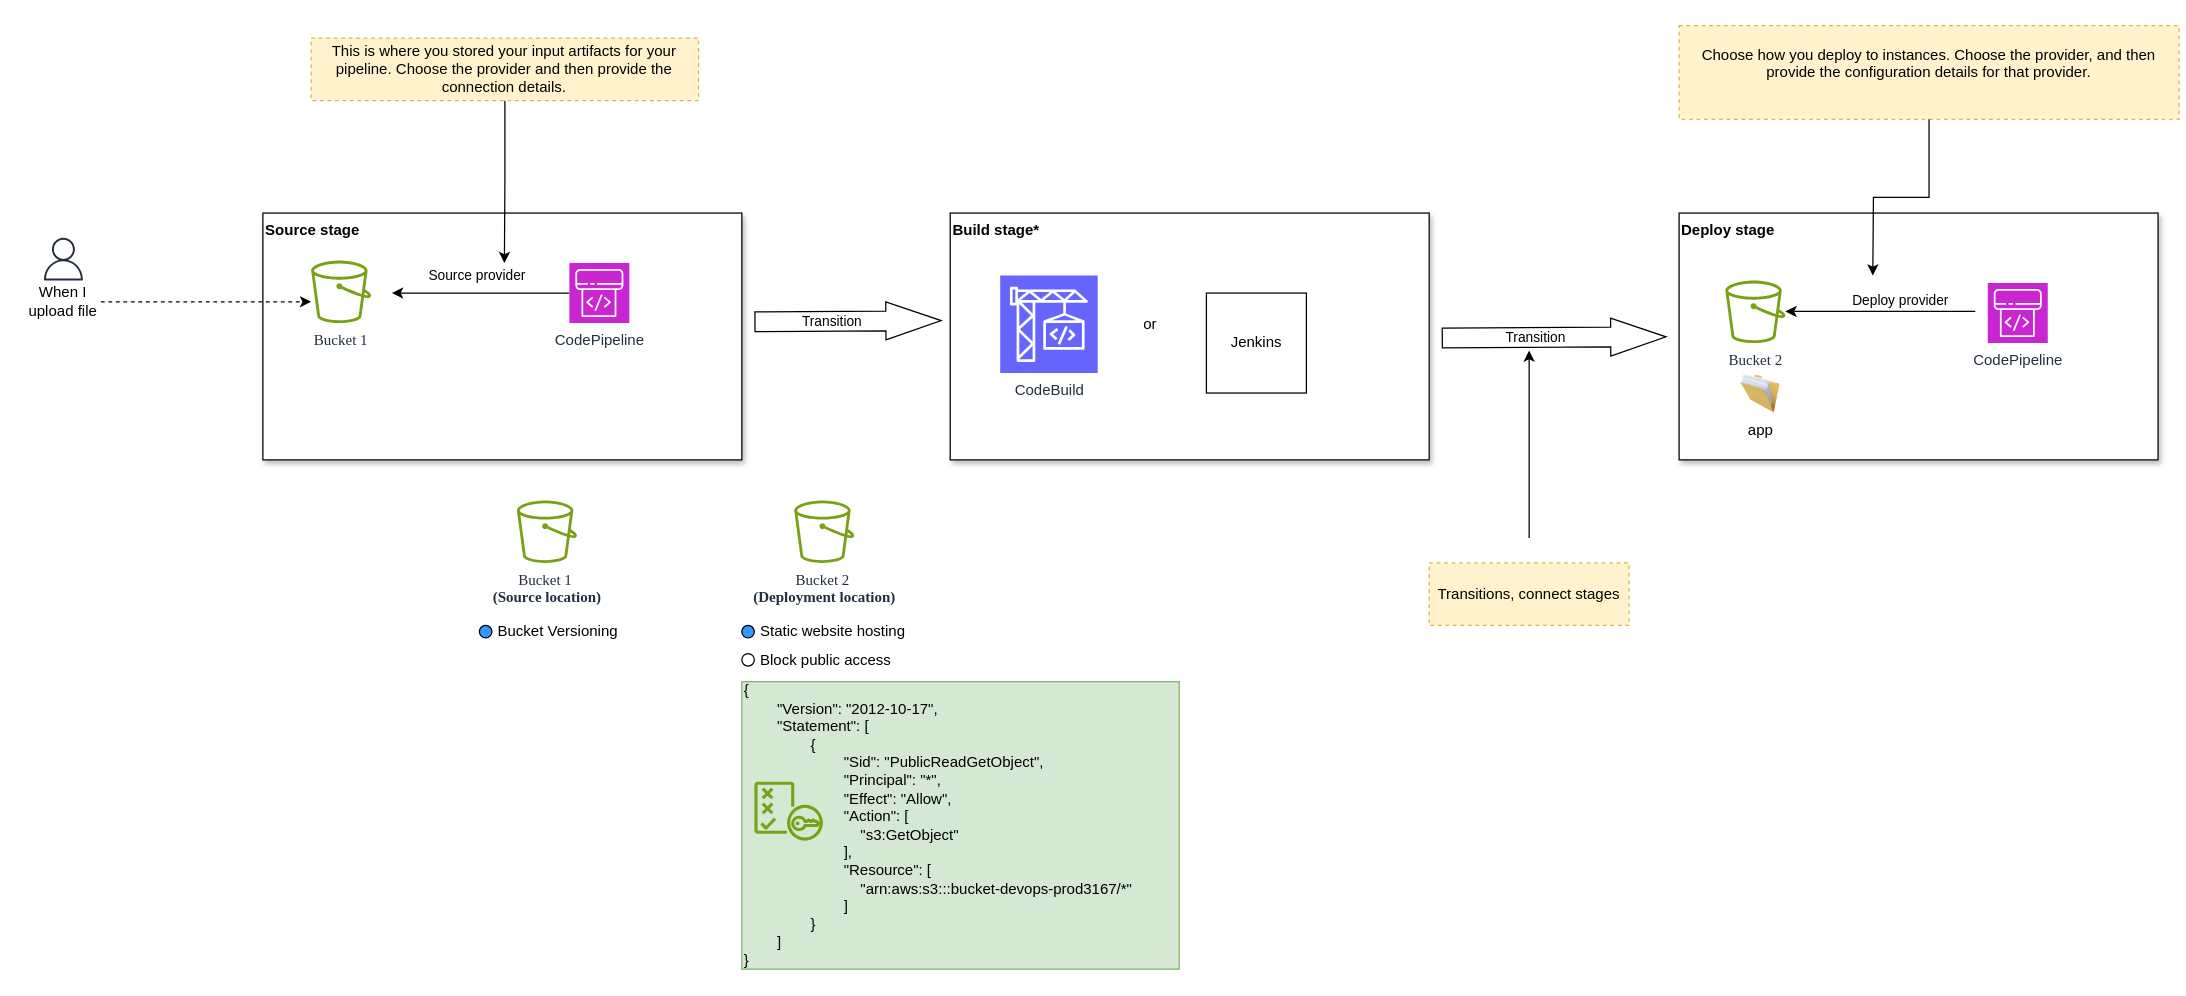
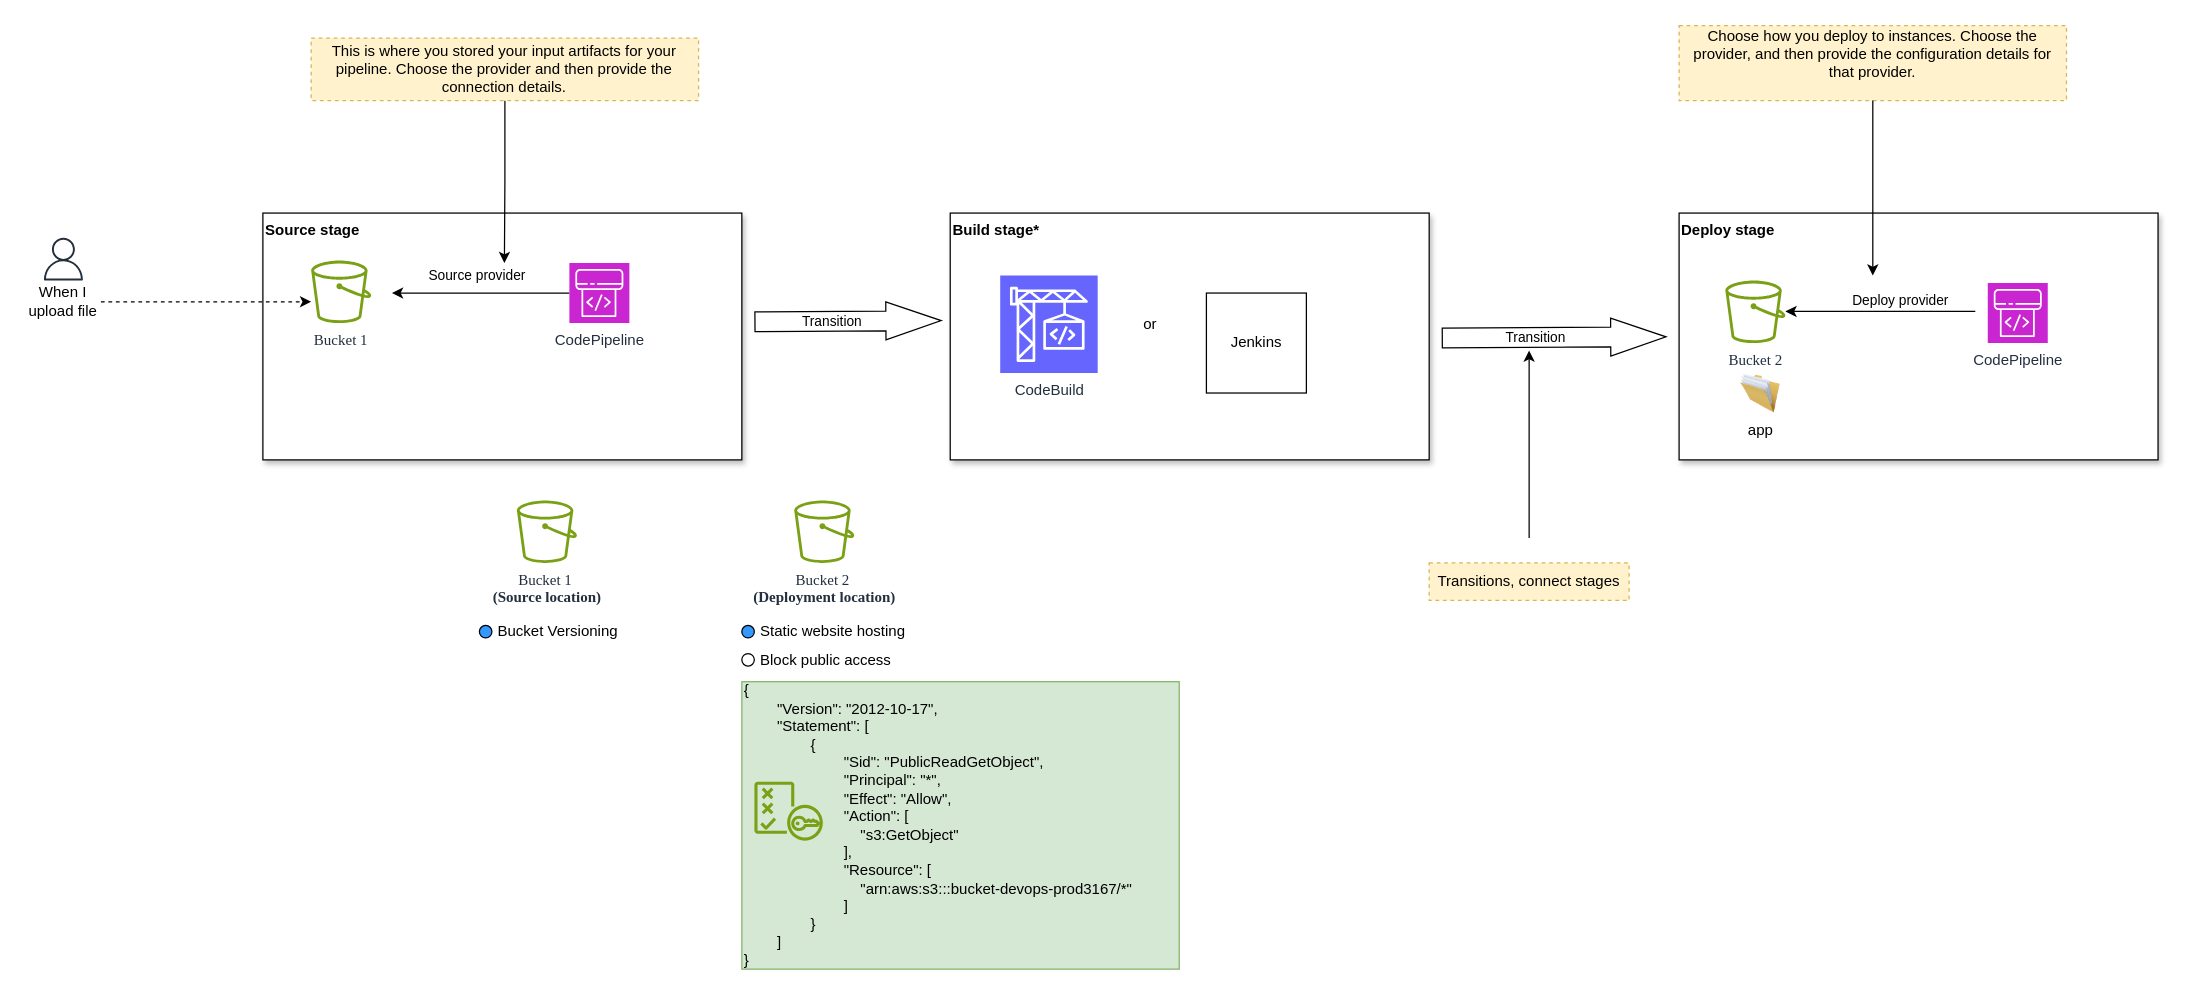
- <mxCell id="22" value="&lt;div&gt;Choose how you deploy to instances. Choose the provider, and then provide the configuration details for that provider.&lt;/div&gt;&lt;div&gt;&lt;br&gt;&lt;/div&gt;" style="text;html=1;align=center;verticalAlign=middle;whiteSpace=wrap;rounded=0;strokeColor=#d6b656;dashed=1;fillColor=#fff2cc;" vertex="1" parent="1"><mxGeometry x="1343" y="20" width="400" height="75" as="geometry" /></mxCell>
+ <mxCell id="22" value="&lt;div&gt;Choose how you deploy to instances. Choose the provider, and then provide the configuration details for that provider.&lt;/div&gt;&lt;div&gt;&lt;br&gt;&lt;/div&gt;" style="text;html=1;align=center;verticalAlign=middle;whiteSpace=wrap;rounded=0;strokeColor=#d6b656;dashed=1;fillColor=#fff2cc;" vertex="1" parent="1"><mxGeometry x="1343" y="20" width="310" height="60" as="geometry" /></mxCell>
- <mxCell id="29" value="&lt;div&gt;Transitions, connect stages&lt;/div&gt;" style="text;html=1;align=center;verticalAlign=middle;whiteSpace=wrap;rounded=0;strokeColor=#d6b656;dashed=1;fillColor=#fff2cc;" vertex="1" parent="1"><mxGeometry x="1143" y="450" width="160" height="50" as="geometry" /></mxCell>
+ <mxCell id="29" value="&lt;div&gt;Transitions, connect stages&lt;/div&gt;" style="text;html=1;align=center;verticalAlign=middle;whiteSpace=wrap;rounded=0;strokeColor=#d6b656;dashed=1;fillColor=#fff2cc;" vertex="1" parent="1"><mxGeometry x="1143" y="450" width="160" height="30" as="geometry" /></mxCell>
